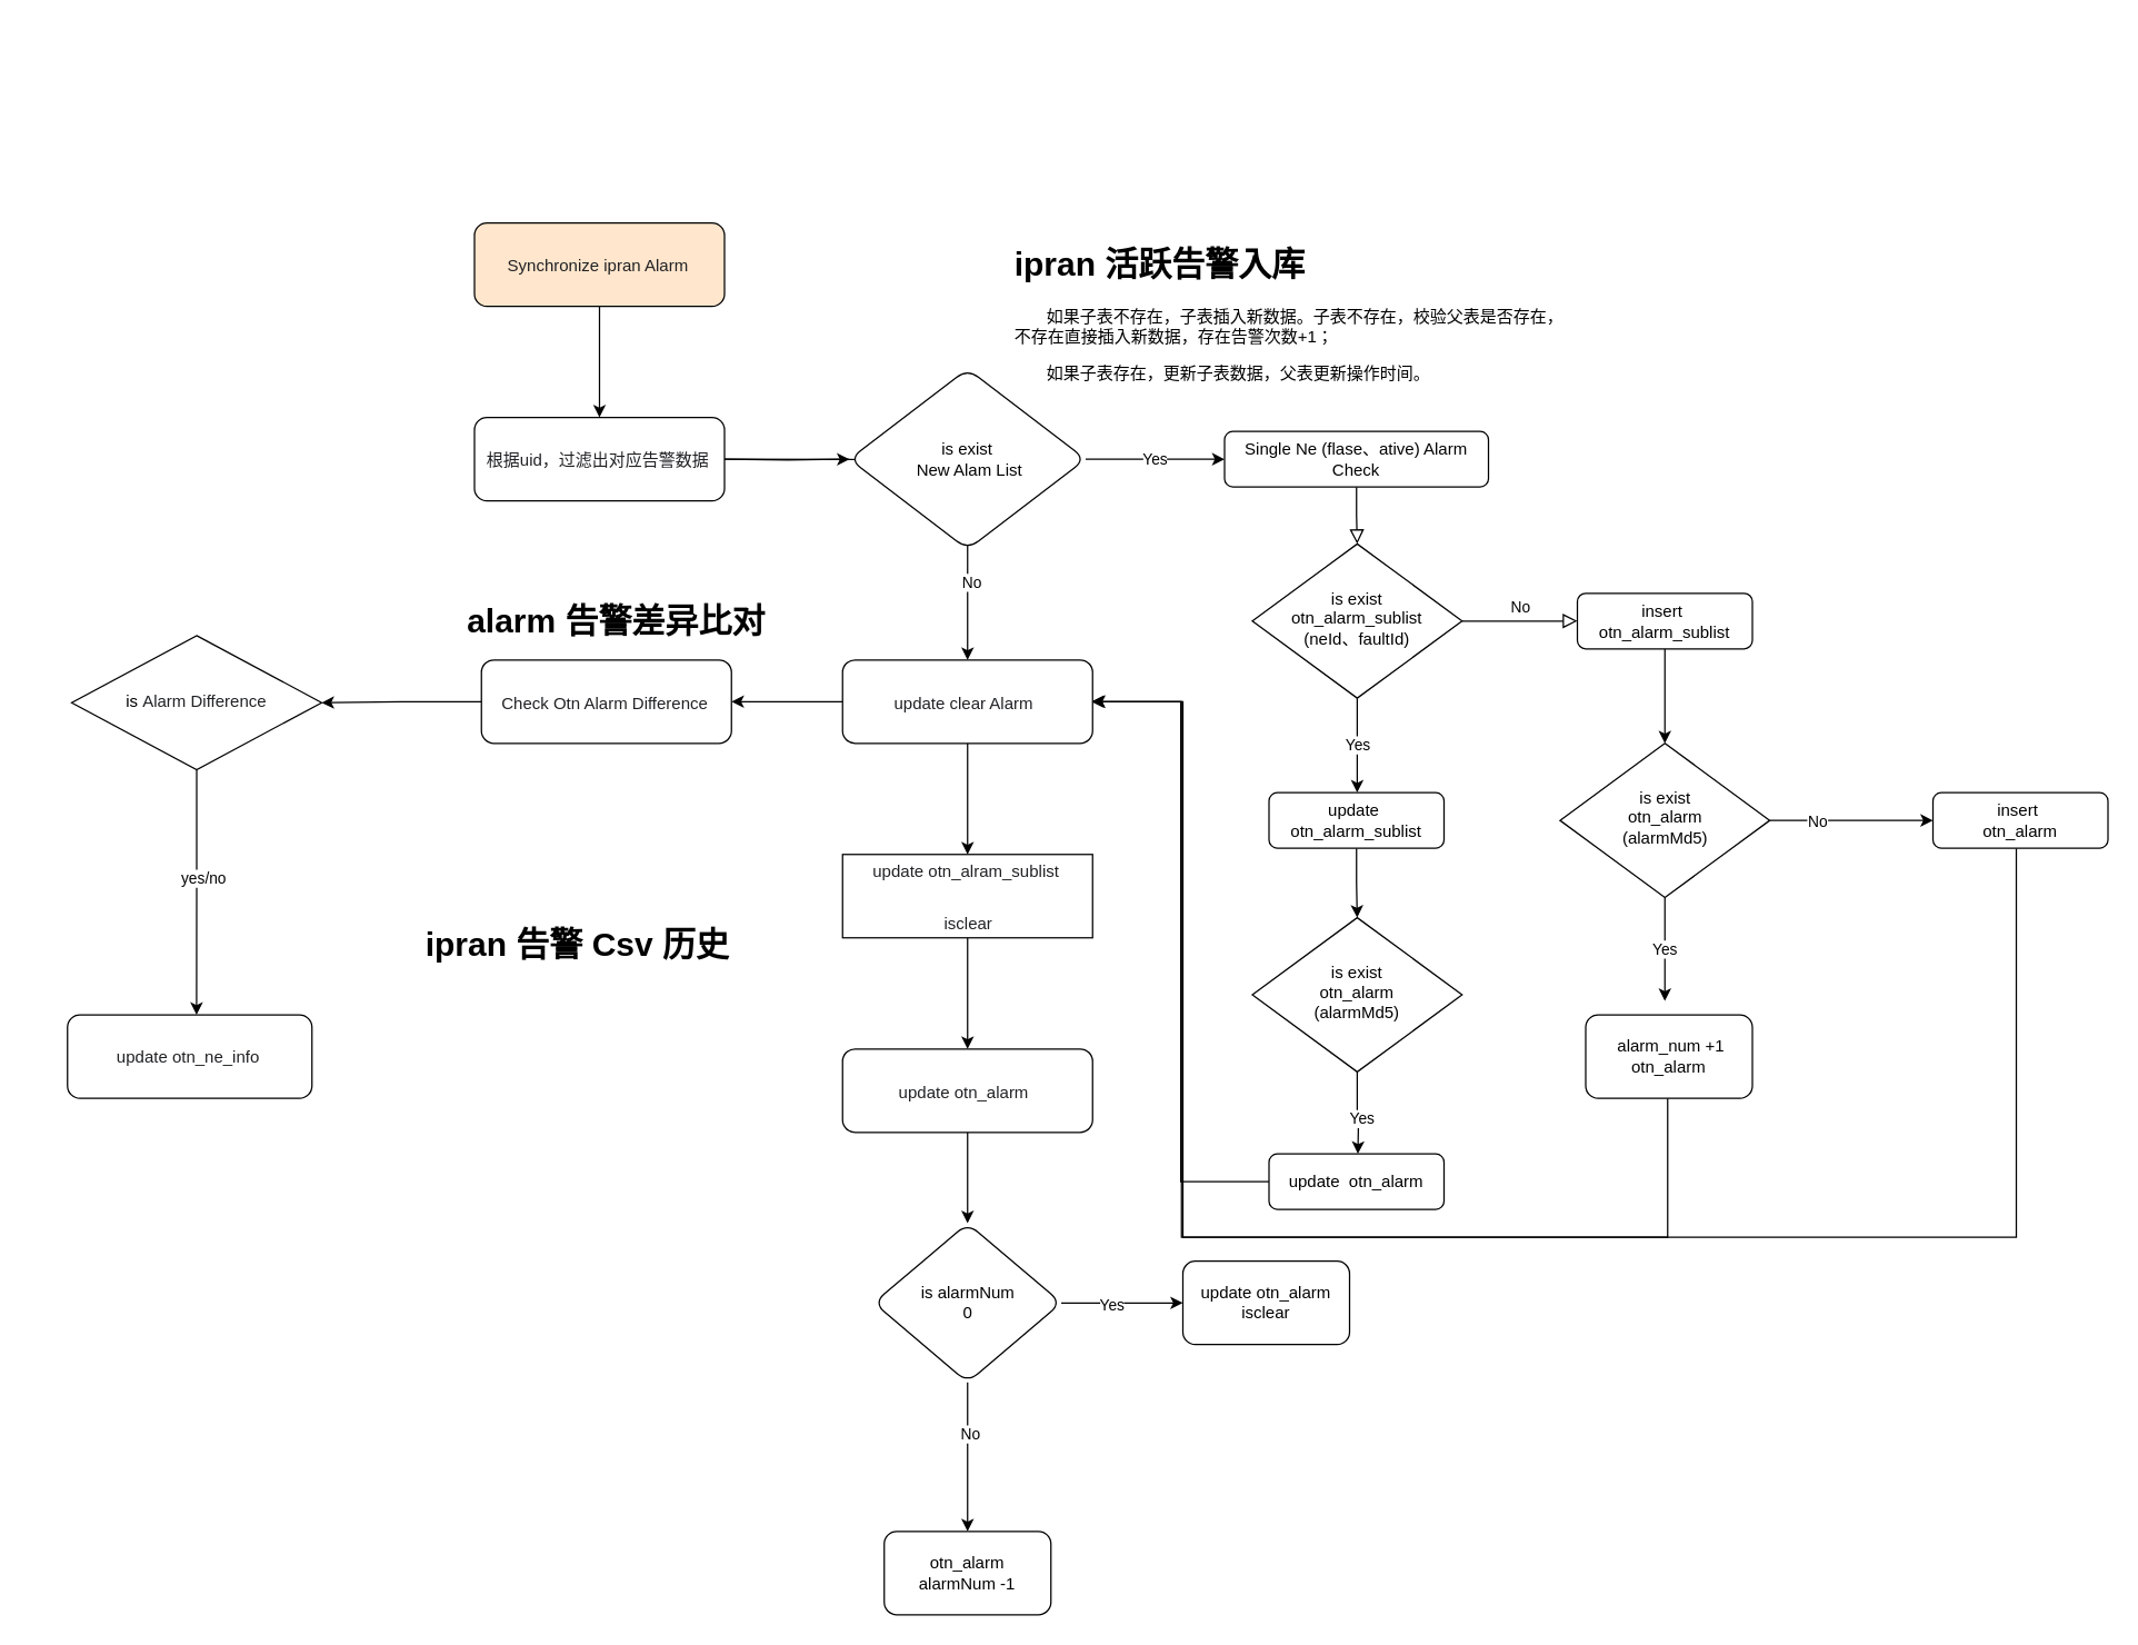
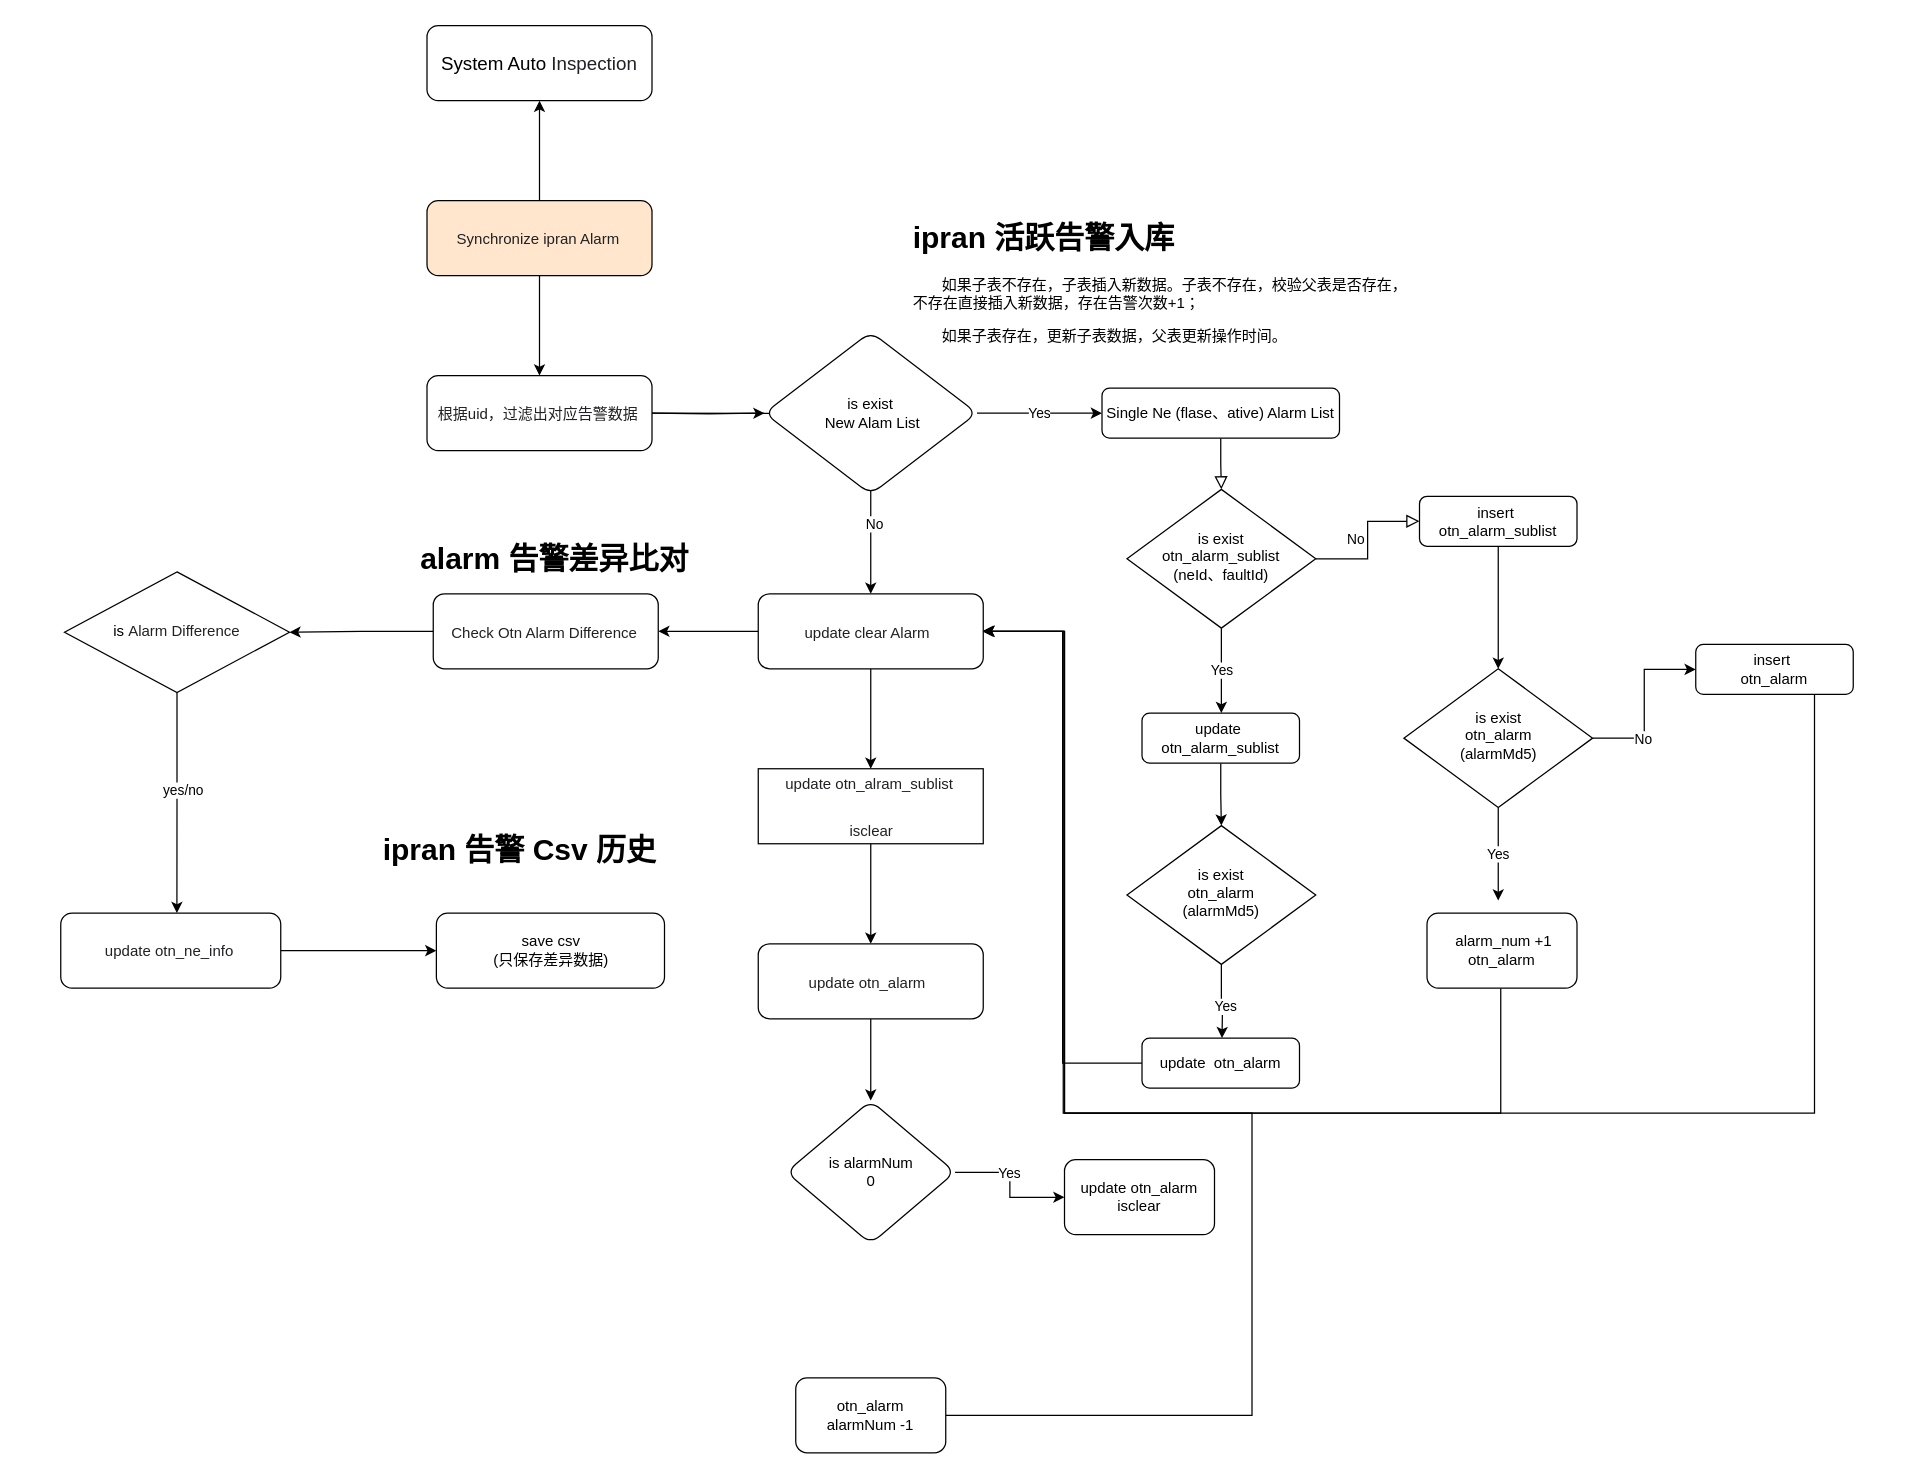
+ <mxCell id="58" value="&lt;font style=&quot;font-size: 15px&quot;&gt;System Auto&amp;nbsp;&lt;span style=&quot;color: rgb(32 , 33 , 36) ; font-family: inherit ; text-align: left&quot;&gt;&lt;font style=&quot;font-size: 15px&quot;&gt;Inspection&lt;/font&gt;&lt;/span&gt;&lt;/font&gt;" style="rounded=1;whiteSpace=wrap;html=1;" vertex="1" parent="1"><mxGeometry x="313" y="20" width="180" height="60" as="geometry" /></mxCell>
+ <mxCell id="25" value="" style="edgeStyle=orthogonalEdgeStyle;rounded=0;orthogonalLoop=1;jettySize=auto;html=1;" edge="1" parent="1" source="27" target="58"><mxGeometry relative="1" as="geometry" /></mxCell>
- <mxCell id="3" value="Single Ne (flase、ative) Alarm Check" style="rounded=1;whiteSpace=wrap;html=1;fontSize=12;glass=0;strokeWidth=1;shadow=0;" vertex="1" parent="1"><mxGeometry x="853" y="310" width="190" height="40" as="geometry" /></mxCell>
+ <mxCell id="3" value="Single Ne (flase、ative) Alarm List" style="rounded=1;whiteSpace=wrap;html=1;fontSize=12;glass=0;strokeWidth=1;shadow=0;" vertex="1" parent="1"><mxGeometry x="853" y="310" width="190" height="40" as="geometry" /></mxCell>
- <mxCell id="8" value="insert&amp;nbsp; otn_alarm_sublist" style="rounded=1;whiteSpace=wrap;html=1;fontSize=12;glass=0;strokeWidth=1;shadow=0;" vertex="1" parent="1"><mxGeometry x="1107" y="426.5" width="126" height="40" as="geometry" /></mxCell>
+ <mxCell id="8" value="insert&amp;nbsp; otn_alarm_sublist" style="rounded=1;whiteSpace=wrap;html=1;fontSize=12;glass=0;strokeWidth=1;shadow=0;" vertex="1" parent="1"><mxGeometry x="1107" y="396.5" width="126" height="40" as="geometry" /></mxCell>
- <mxCell id="21" value="insert&amp;nbsp; &lt;br&gt;otn_alarm" style="rounded=1;whiteSpace=wrap;html=1;fontSize=12;glass=0;strokeWidth=1;shadow=0;" vertex="1" parent="1"><mxGeometry x="1363" y="570" width="126" height="40" as="geometry" /></mxCell>
+ <mxCell id="21" value="insert&amp;nbsp; &lt;br&gt;otn_alarm" style="rounded=1;whiteSpace=wrap;html=1;fontSize=12;glass=0;strokeWidth=1;shadow=0;" vertex="1" parent="1"><mxGeometry x="1328" y="515" width="126" height="40" as="geometry" /></mxCell>
+ <mxCell id="54" style="edgeStyle=orthogonalEdgeStyle;rounded=0;orthogonalLoop=1;jettySize=auto;html=1;entryX=0;entryY=0.5;entryDx=0;entryDy=0;" edge="1" parent="1" source="55" target="57"><mxGeometry relative="1" as="geometry" /></mxCell>
+ <mxCell id="57" value="save csv&lt;br&gt;(只保存差异数据)" style="rounded=1;whiteSpace=wrap;html=1;" vertex="1" parent="1"><mxGeometry x="320.5" y="730" width="182.5" height="60" as="geometry" /></mxCell>
- <mxCell id="45" value="update otn_alarm isclear" style="whiteSpace=wrap;html=1;rounded=1;" vertex="1" parent="1"><mxGeometry x="823" y="907.25" width="120" height="60" as="geometry" /></mxCell>
+ <mxCell id="45" value="update otn_alarm isclear" style="whiteSpace=wrap;html=1;rounded=1;" vertex="1" parent="1"><mxGeometry x="823" y="927.25" width="120" height="60" as="geometry" /></mxCell>
- <mxCell id="42" value="" style="edgeStyle=orthogonalEdgeStyle;rounded=0;orthogonalLoop=1;jettySize=auto;html=1;" edge="1" parent="1" source="44" target="47"><mxGeometry relative="1" as="geometry" /></mxCell>
- <mxCell id="43" value="No" style="edgeLabel;html=1;align=center;verticalAlign=middle;resizable=0;points=[];" vertex="1" connectable="0" parent="42"><mxGeometry x="-0.319" y="1" relative="1" as="geometry"><mxPoint as="offset" /></mxGeometry></mxCell>
+ <mxCell id="46" style="edgeStyle=orthogonalEdgeStyle;rounded=0;orthogonalLoop=1;jettySize=auto;html=1;entryX=1;entryY=0.5;entryDx=0;entryDy=0;" edge="1" parent="1" source="47" target="35"><mxGeometry relative="1" as="geometry"><Array as="points"><mxPoint x="973" y="1132" /><mxPoint x="973" y="890" /><mxPoint x="823" y="890" /><mxPoint x="823" y="505" /></Array></mxGeometry></mxCell>
